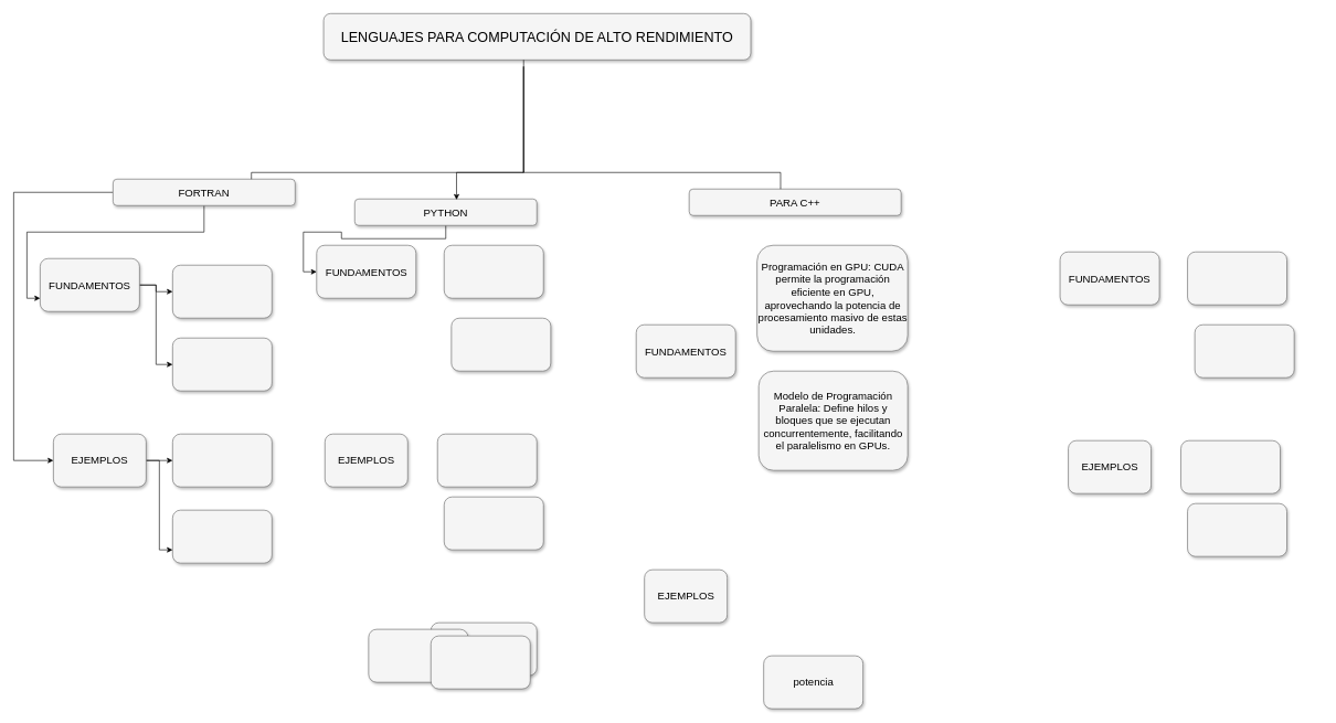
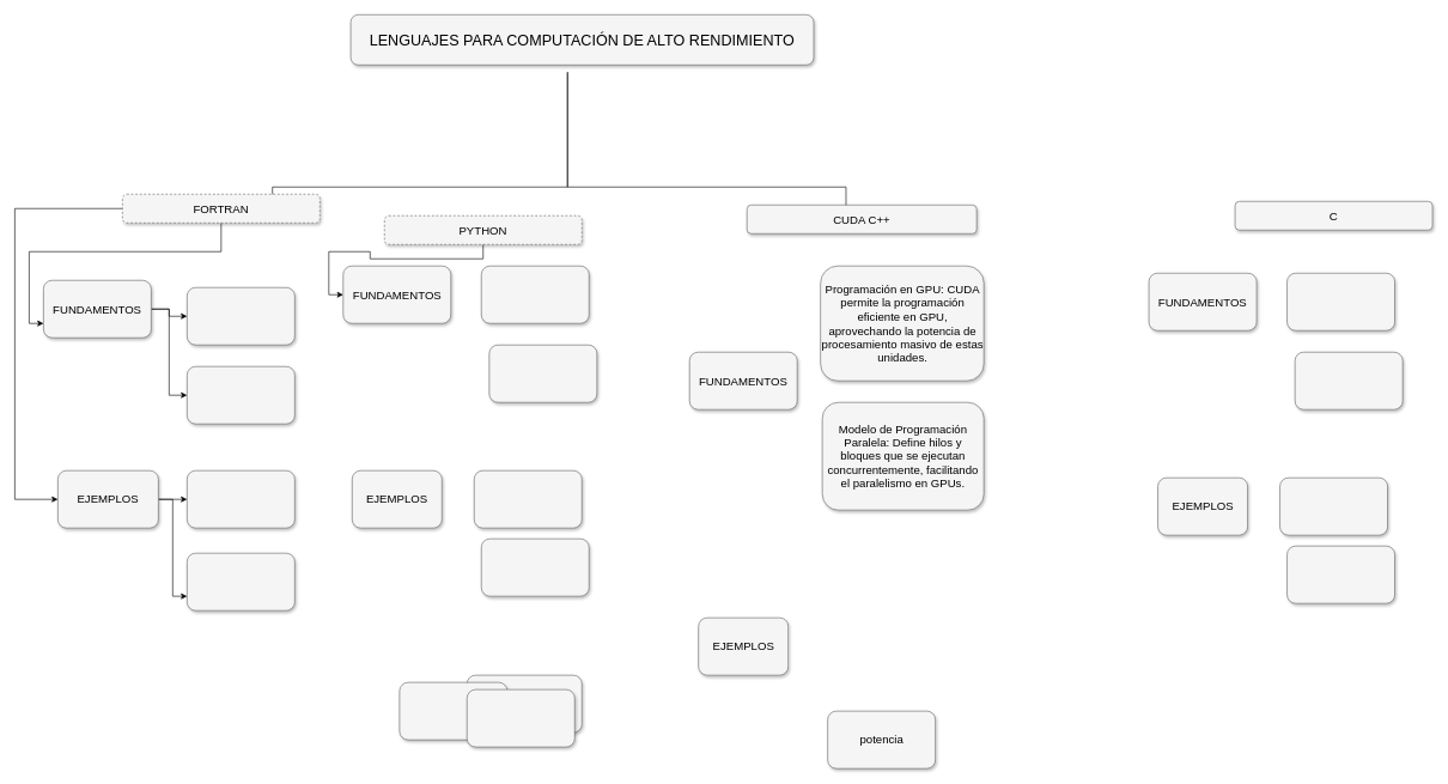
- <mxCell id="31" style="edgeStyle=orthogonalEdgeStyle;rounded=0;orthogonalLoop=1;jettySize=auto;html=1;entryX=0.559;entryY=0.031;entryDx=0;entryDy=0;entryPerimeter=0;" edge="1" parent="1" source="2" target="7"><mxGeometry relative="1" as="geometry"><Array as="points"><mxPoint x="790" y="260" /><mxPoint x="689" y="260" /></Array></mxGeometry></mxCell>
- <mxCell id="5" value="FORTRAN" style="whiteSpace=wrap;html=1;rounded=1;shadow=1;strokeWidth=1;fontSize=16;align=center;fillColor=#f5f5f5;strokeColor=#666666;" parent="1" vertex="1"><mxGeometry x="170" y="270" width="275" height="40" as="geometry" /></mxCell>
+ <mxCell id="5" value="FORTRAN" style="whiteSpace=wrap;html=1;rounded=1;shadow=1;strokeWidth=1;fontSize=16;align=center;fillColor=#f5f5f5;strokeColor=#666666;dashed=1;" parent="1" vertex="1"><mxGeometry x="170" y="270" width="275" height="40" as="geometry" /></mxCell>
+ <mxCell id="9" value="C" style="whiteSpace=wrap;html=1;rounded=1;shadow=1;strokeWidth=1;fontSize=16;align=center;fillColor=#f5f5f5;strokeColor=#666666;" parent="1" vertex="1"><mxGeometry x="1720" y="280" width="275" height="40" as="geometry" /></mxCell>
- <mxCell id="8" value="PARA C++" style="whiteSpace=wrap;html=1;rounded=1;shadow=1;strokeWidth=1;fontSize=16;align=center;fillColor=#f5f5f5;strokeColor=#666666;" parent="1" vertex="1"><mxGeometry x="1040" y="285" width="320" height="40" as="geometry" /></mxCell>
+ <mxCell id="8" value="CUDA C++" style="whiteSpace=wrap;html=1;rounded=1;shadow=1;strokeWidth=1;fontSize=16;align=center;fillColor=#f5f5f5;strokeColor=#666666;" parent="1" vertex="1"><mxGeometry x="1040" y="285" width="320" height="40" as="geometry" /></mxCell>
- <mxCell id="7" value="PYTHON" style="whiteSpace=wrap;html=1;rounded=1;shadow=1;strokeWidth=1;fontSize=16;align=center;fillColor=#f5f5f5;strokeColor=#666666;" parent="1" vertex="1"><mxGeometry x="535" y="300" width="275" height="40" as="geometry" /></mxCell>
+ <mxCell id="7" value="PYTHON" style="whiteSpace=wrap;html=1;rounded=1;shadow=1;strokeWidth=1;fontSize=16;align=center;fillColor=#f5f5f5;strokeColor=#666666;dashed=1;" parent="1" vertex="1"><mxGeometry x="535" y="300" width="275" height="40" as="geometry" /></mxCell>
